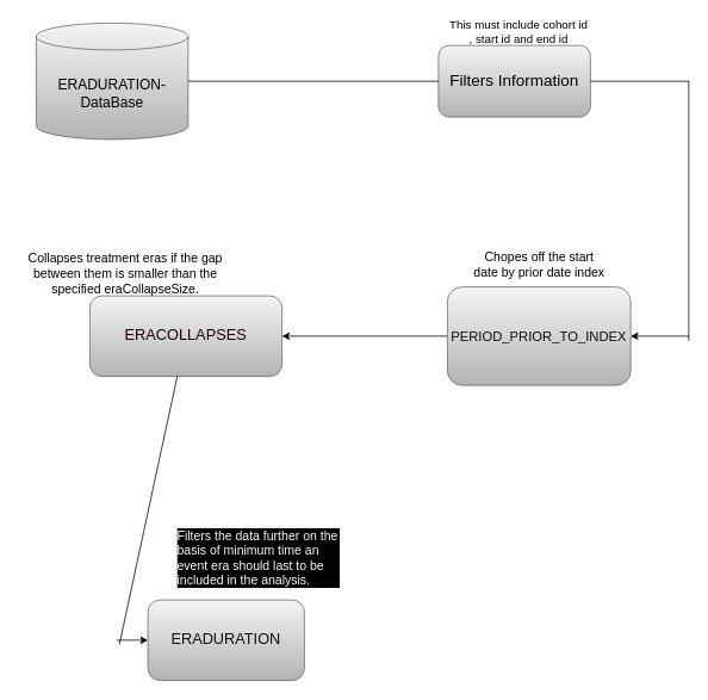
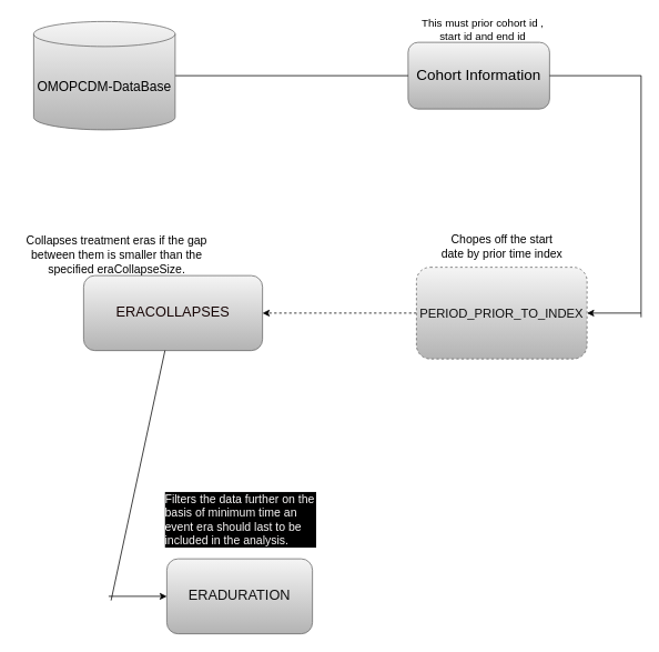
- <mxCell id="3" value="&lt;font style=&quot;font-size: 13px;&quot;&gt;This must include cohort id , start id and end id&lt;/font&gt;" style="text;html=1;strokeColor=none;fillColor=none;align=center;verticalAlign=middle;whiteSpace=wrap;rounded=0;" parent="1" vertex="1"><mxGeometry x="500" y="20" width="160" height="30" as="geometry" /></mxCell>
+ <mxCell id="3" value="&lt;font style=&quot;font-size: 13px;&quot;&gt;This must prior cohort id , start id and end id&lt;/font&gt;" style="text;html=1;strokeColor=none;fillColor=none;align=center;verticalAlign=middle;whiteSpace=wrap;rounded=0;" parent="1" vertex="1"><mxGeometry x="500" y="20" width="160" height="30" as="geometry" /></mxCell>
- <mxCell id="2" value="&lt;font style=&quot;font-size: 18px;&quot; color=&quot;#000000&quot;&gt;Filters Information&lt;/font&gt;" style="rounded=1;whiteSpace=wrap;html=1;fillColor=#f5f5f5;strokeColor=#666666;gradientColor=#b3b3b3;" parent="1" vertex="1"><mxGeometry x="490" y="50" width="170" height="80" as="geometry" /></mxCell>
+ <mxCell id="2" value="&lt;font style=&quot;font-size: 18px;&quot; color=&quot;#000000&quot;&gt;Cohort Information&lt;/font&gt;" style="rounded=1;whiteSpace=wrap;html=1;fillColor=#f5f5f5;strokeColor=#666666;gradientColor=#b3b3b3;" parent="1" vertex="1"><mxGeometry x="490" y="50" width="170" height="80" as="geometry" /></mxCell>
- <mxCell id="7" value="&lt;font style=&quot;font-size: 16px;&quot; color=&quot;#000000&quot;&gt;ERADURATION-DataBase&lt;/font&gt;" style="shape=cylinder3;whiteSpace=wrap;html=1;boundedLbl=1;backgroundOutline=1;size=15;fillColor=#f5f5f5;strokeColor=#666666;gradientColor=#b3b3b3;" parent="1" vertex="1"><mxGeometry x="40" y="25" width="170" height="130" as="geometry" /></mxCell>
+ <mxCell id="7" value="&lt;font style=&quot;font-size: 16px;&quot; color=&quot;#000000&quot;&gt;OMOPCDM-DataBase&lt;/font&gt;" style="shape=cylinder3;whiteSpace=wrap;html=1;boundedLbl=1;backgroundOutline=1;size=15;fillColor=#f5f5f5;strokeColor=#666666;gradientColor=#b3b3b3;" parent="1" vertex="1"><mxGeometry x="40" y="25" width="170" height="130" as="geometry" /></mxCell>
- <mxCell id="8" value="&lt;font style=&quot;font-size: 14px;&quot;&gt;Chopes off the start date by prior date index&lt;/font&gt;" style="text;html=1;strokeColor=none;fillColor=none;align=center;verticalAlign=middle;whiteSpace=wrap;rounded=0;" parent="1" vertex="1"><mxGeometry x="527.5" y="280" width="150" height="30" as="geometry" /></mxCell>
+ <mxCell id="8" value="&lt;font style=&quot;font-size: 14px;&quot;&gt;Chopes off the start date by prior time index&lt;/font&gt;" style="text;html=1;strokeColor=none;fillColor=none;align=center;verticalAlign=middle;whiteSpace=wrap;rounded=0;" parent="1" vertex="1"><mxGeometry x="527.5" y="280" width="150" height="30" as="geometry" /></mxCell>
- <mxCell id="4" style="edgeStyle=none;html=1;entryX=1;entryY=0.5;entryDx=0;entryDy=0;exitX=0;exitY=0.5;exitDx=0;exitDy=0;" parent="1" source="5" target="9" edge="1"><mxGeometry relative="1" as="geometry"><mxPoint x="490" y="330" as="sourcePoint" /><Array as="points" /></mxGeometry></mxCell>
+ <mxCell id="4" style="edgeStyle=none;html=1;entryX=1;entryY=0.5;entryDx=0;entryDy=0;exitX=0;exitY=0.5;exitDx=0;exitDy=0;dashed=1;" parent="1" source="5" target="9" edge="1"><mxGeometry relative="1" as="geometry"><mxPoint x="490" y="330" as="sourcePoint" /><Array as="points" /></mxGeometry></mxCell>
- <mxCell id="5" value="&lt;font style=&quot;font-size: 15px;&quot; color=&quot;#0f0f0f&quot;&gt;PERIOD_PRIOR_TO_INDEX&lt;/font&gt;" style="rounded=1;whiteSpace=wrap;html=1;fillColor=#f5f5f5;gradientColor=#b3b3b3;strokeColor=#666666;" parent="1" vertex="1"><mxGeometry x="500" y="320" width="205" height="110" as="geometry" /></mxCell>
+ <mxCell id="5" value="&lt;font style=&quot;font-size: 15px;&quot; color=&quot;#0f0f0f&quot;&gt;PERIOD_PRIOR_TO_INDEX&lt;/font&gt;" style="rounded=1;whiteSpace=wrap;html=1;fillColor=#f5f5f5;gradientColor=#b3b3b3;strokeColor=#666666;dashed=1;" parent="1" vertex="1"><mxGeometry x="500" y="320" width="205" height="110" as="geometry" /></mxCell>
- <mxCell id="11" value="&lt;font style=&quot;font-size: 17px;&quot; color=&quot;#0f0f0f&quot;&gt;ERADURATION&lt;/font&gt;" style="rounded=1;whiteSpace=wrap;html=1;fillColor=#f5f5f5;gradientColor=#b3b3b3;strokeColor=#666666;" parent="1" vertex="1"><mxGeometry x="165" y="670" width="175" height="90" as="geometry" /></mxCell>
+ <mxCell id="11" value="&lt;font style=&quot;font-size: 17px;&quot; color=&quot;#0f0f0f&quot;&gt;ERADURATION&lt;/font&gt;" style="rounded=1;whiteSpace=wrap;html=1;fillColor=#f5f5f5;gradientColor=#b3b3b3;strokeColor=#666666;" parent="1" vertex="1"><mxGeometry x="200" y="670" width="175" height="90" as="geometry" /></mxCell>
